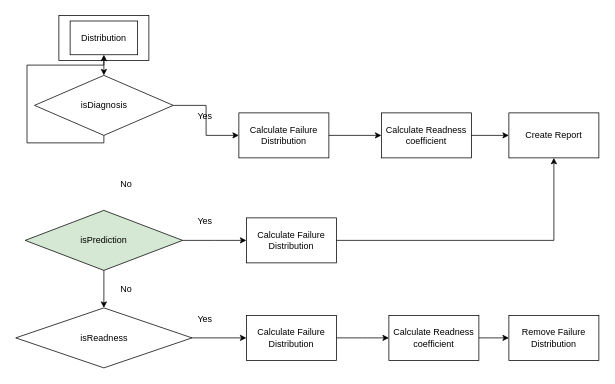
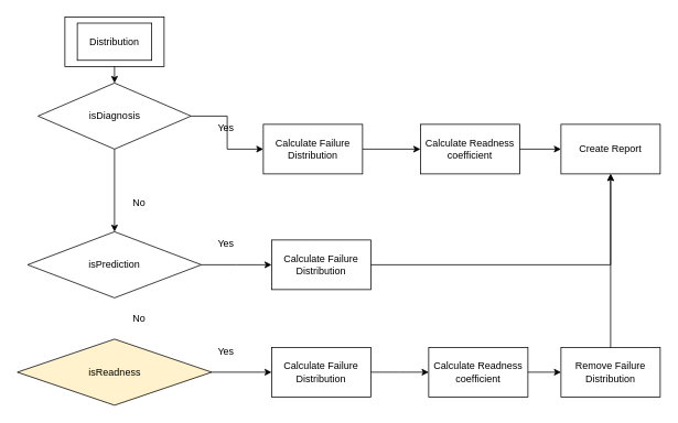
- <mxCell id="14" value="" style="endArrow=classic;html=1;rounded=0;edgeStyle=orthogonalEdgeStyle;exitX=0.5;exitY=1;exitDx=0;exitDy=0;" edge="1" parent="1" source="4" target="3"><mxGeometry width="50" height="50" relative="1" as="geometry"><mxPoint x="348" y="330" as="sourcePoint" /><mxPoint x="398" y="280" as="targetPoint" /></mxGeometry></mxCell>
+ <mxCell id="14" value="" style="endArrow=classic;html=1;rounded=0;edgeStyle=orthogonalEdgeStyle;exitX=0.5;exitY=1;exitDx=0;exitDy=0;entryX=0.5;entryY=0;entryDx=0;entryDy=0;" edge="1" parent="1" source="4" target="5"><mxGeometry width="50" height="50" relative="1" as="geometry"><mxPoint x="348" y="330" as="sourcePoint" /><mxPoint x="398" y="280" as="targetPoint" /></mxGeometry></mxCell>
- <mxCell id="5" value="isPrediction" style="rhombus;whiteSpace=wrap;html=1;fillColor=#d5e8d4;" vertex="1" parent="1"><mxGeometry x="33" y="280" width="210" height="80" as="geometry" /></mxCell>
+ <mxCell id="5" value="isPrediction" style="rhombus;whiteSpace=wrap;html=1;" vertex="1" parent="1"><mxGeometry x="33" y="280" width="210" height="80" as="geometry" /></mxCell>
+ <mxCell id="25" value="" style="endArrow=classic;html=1;rounded=0;edgeStyle=orthogonalEdgeStyle;exitX=0.5;exitY=0;exitDx=0;exitDy=0;entryX=0.5;entryY=1;entryDx=0;entryDy=0;" edge="1" parent="1" source="23" target="9"><mxGeometry width="50" height="50" relative="1" as="geometry"><mxPoint x="688" y="580" as="sourcePoint" /><mxPoint x="738" y="530" as="targetPoint" /></mxGeometry></mxCell>
- <mxCell id="15" value="" style="endArrow=classic;html=1;rounded=0;edgeStyle=orthogonalEdgeStyle;exitX=0.5;exitY=1;exitDx=0;exitDy=0;" edge="1" parent="1" source="5" target="6"><mxGeometry width="50" height="50" relative="1" as="geometry"><mxPoint x="418" y="330" as="sourcePoint" /><mxPoint x="468" y="280" as="targetPoint" /></mxGeometry></mxCell>
- <mxCell id="6" value="isReadness" style="rhombus;whiteSpace=wrap;html=1;" vertex="1" parent="1"><mxGeometry x="20.5" y="410" width="235" height="80" as="geometry" /></mxCell>
+ <mxCell id="6" value="isReadness" style="rhombus;whiteSpace=wrap;html=1;fillColor=#fff2cc;" vertex="1" parent="1"><mxGeometry x="20.5" y="410" width="235" height="80" as="geometry" /></mxCell>
